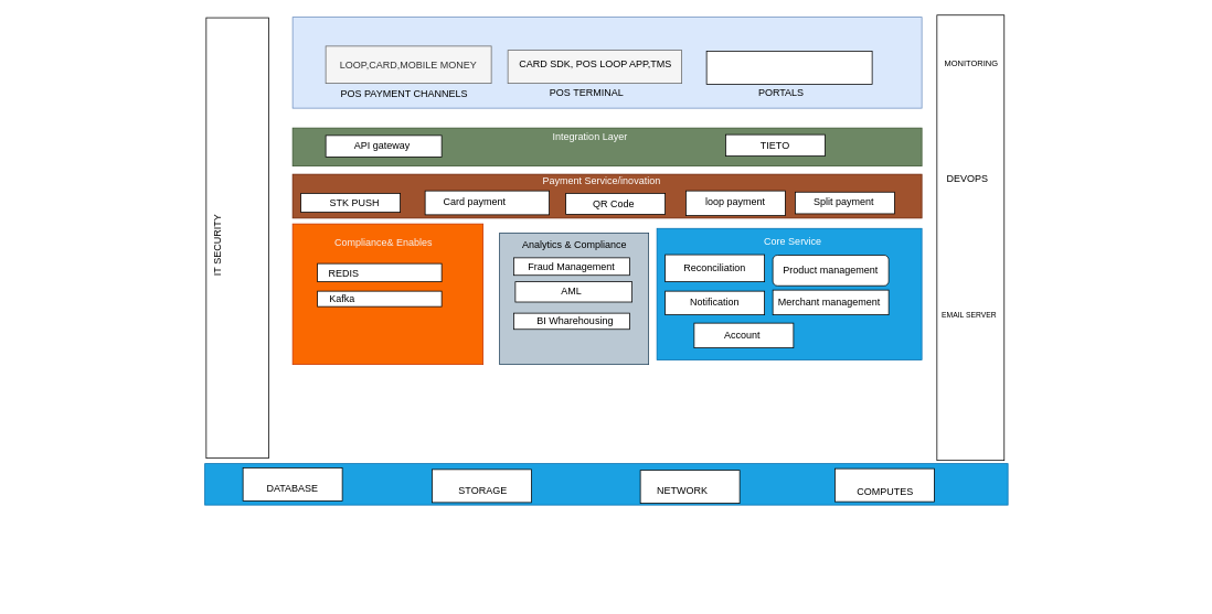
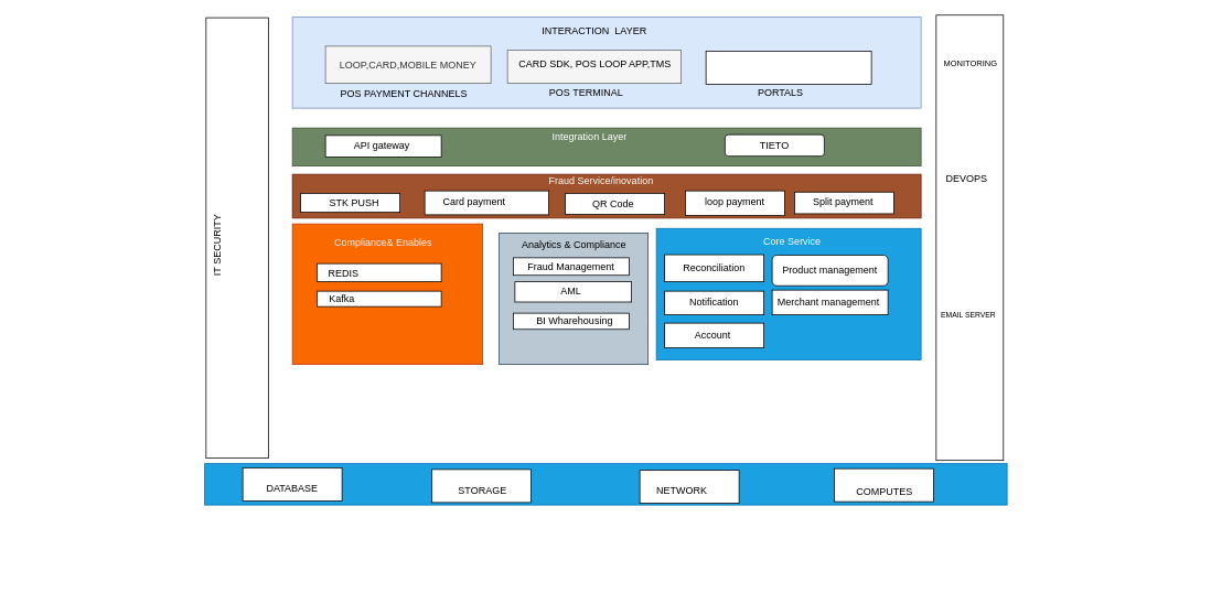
+ <mxCell id="13" value="INTERACTION&amp;nbsp; LAYER&amp;nbsp;" style="text;html=1;align=center;verticalAlign=middle;whiteSpace=wrap;rounded=0;" vertex="1" parent="1"><mxGeometry x="650" y="22" width="140" height="30" as="geometry" /></mxCell>
- <mxCell id="34" value="TIETO" style="rounded=0;whiteSpace=wrap;html=1;" vertex="1" parent="1"><mxGeometry x="876" y="162" width="120" height="26" as="geometry" /></mxCell>
+ <mxCell id="34" value="TIETO" style="whiteSpace=wrap;html=1;rounded=1;" vertex="1" parent="1"><mxGeometry x="876" y="162" width="120" height="26" as="geometry" /></mxCell>
- <mxCell id="29" value="Payment Service/inovation" style="text;html=1;align=center;verticalAlign=middle;whiteSpace=wrap;rounded=0;fontColor=#FFFFFF;" vertex="1" parent="1"><mxGeometry x="650" y="203" width="153" height="30" as="geometry" /></mxCell>
+ <mxCell id="29" value="Fraud Service/inovation" style="text;html=1;align=center;verticalAlign=middle;whiteSpace=wrap;rounded=0;fontColor=#FFFFFF;" vertex="1" parent="1"><mxGeometry x="650" y="203" width="153" height="30" as="geometry" /></mxCell>
- <mxCell id="49" value="Account&amp;nbsp;" style="rounded=0;whiteSpace=wrap;html=1;" vertex="1" parent="1"><mxGeometry x="838" y="390" width="120" height="30" as="geometry" /></mxCell>
+ <mxCell id="49" value="Account&amp;nbsp;" style="rounded=0;whiteSpace=wrap;html=1;" vertex="1" parent="1"><mxGeometry x="803" y="390" width="120" height="30" as="geometry" /></mxCell>
